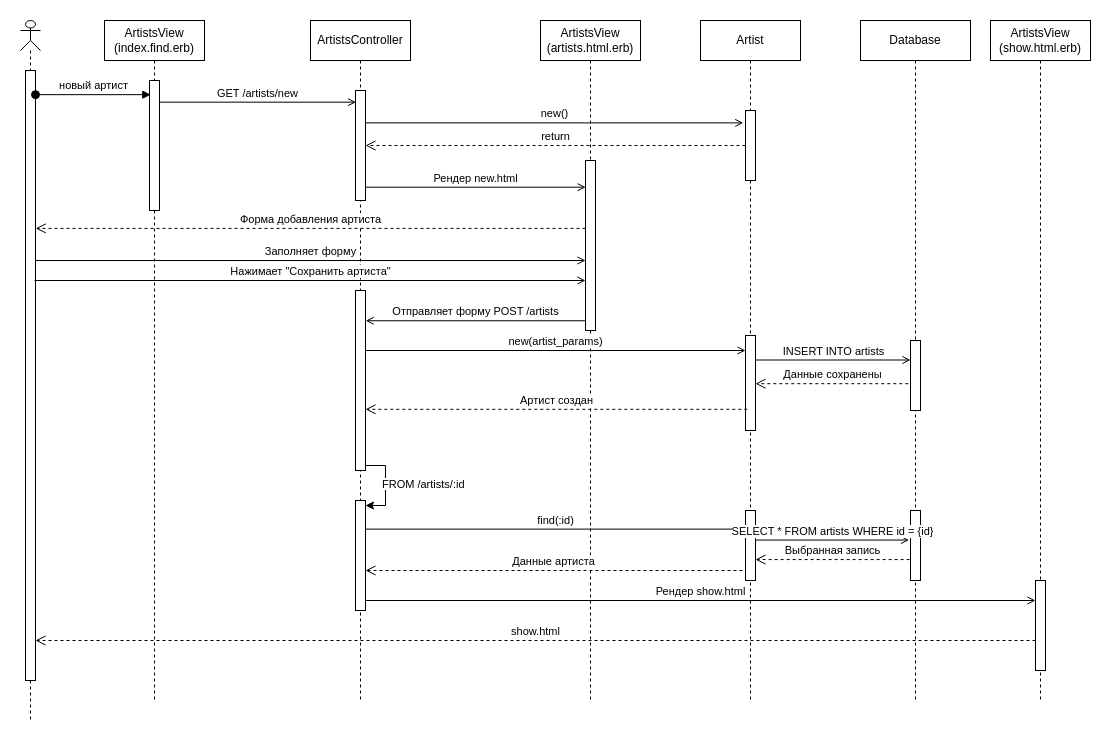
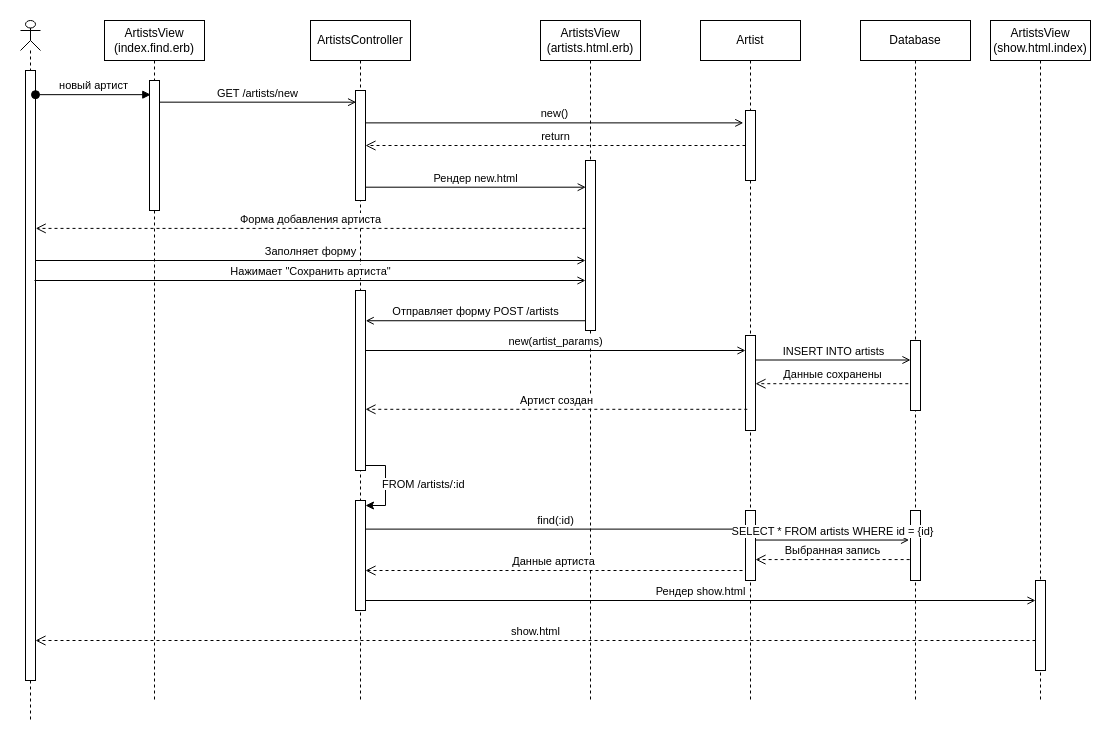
- <mxCell id="17" value="ArtistsView (show.html.erb)" style="shape=umlLifeline;perimeter=lifelinePerimeter;whiteSpace=wrap;html=1;container=1;dropTarget=0;collapsible=0;recursiveResize=0;outlineConnect=0;portConstraint=eastwest;newEdgeStyle={&quot;curved&quot;:0,&quot;rounded&quot;:0};" parent="1" vertex="1"><mxGeometry x="990" y="20" width="100" height="680" as="geometry" /></mxCell>
+ <mxCell id="17" value="ArtistsView (show.html.index)" style="shape=umlLifeline;perimeter=lifelinePerimeter;whiteSpace=wrap;html=1;container=1;dropTarget=0;collapsible=0;recursiveResize=0;outlineConnect=0;portConstraint=eastwest;newEdgeStyle={&quot;curved&quot;:0,&quot;rounded&quot;:0};" parent="1" vertex="1"><mxGeometry x="990" y="20" width="100" height="680" as="geometry" /></mxCell>
